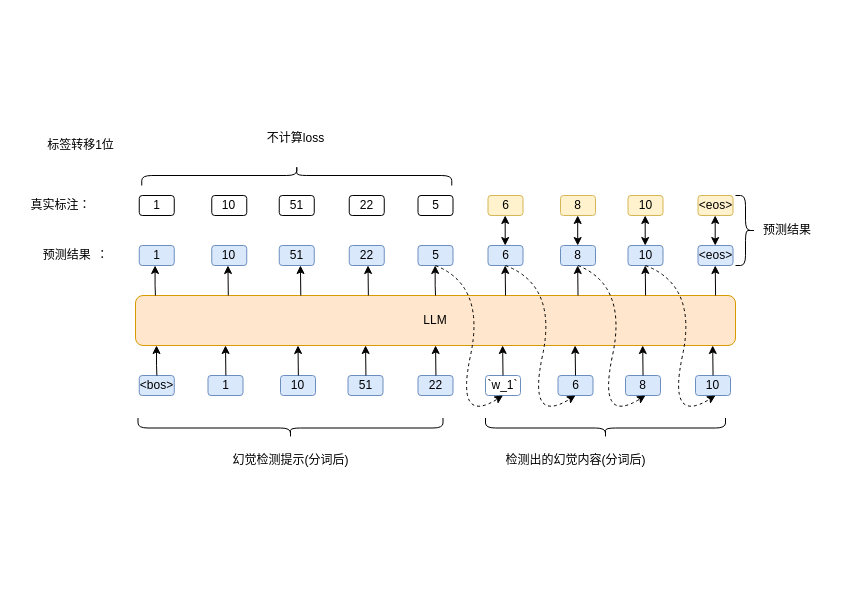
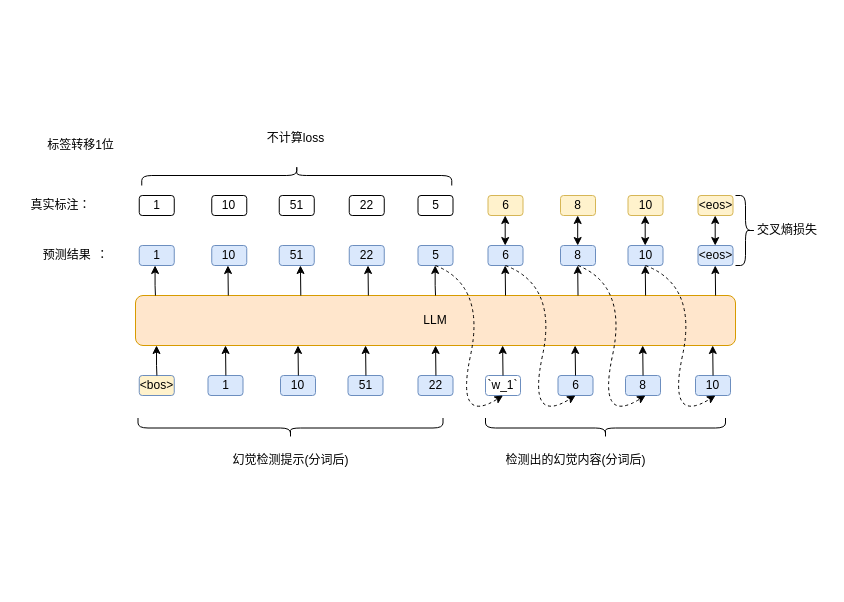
- <mxCell id="37" value="预测结果" style="text;html=1;align=center;verticalAlign=middle;whiteSpace=wrap;rounded=0;" vertex="1" parent="1"><mxGeometry x="752" y="215" width="70" height="30" as="geometry" /></mxCell>
+ <mxCell id="37" value="交叉熵损失" style="text;html=1;align=center;verticalAlign=middle;whiteSpace=wrap;rounded=0;" vertex="1" parent="1"><mxGeometry x="752" y="215" width="70" height="30" as="geometry" /></mxCell>
- <mxCell id="4" value="&amp;lt;bos&amp;gt;" style="rounded=1;whiteSpace=wrap;html=1;fillColor=#dae8fc;strokeColor=#6c8ebf;" vertex="1" parent="1"><mxGeometry x="138.75" y="375" width="35" height="20" as="geometry" /></mxCell>
+ <mxCell id="4" value="&amp;lt;bos&amp;gt;" style="rounded=1;whiteSpace=wrap;html=1;fillColor=#fff2cc;strokeColor=#6c8ebf;" vertex="1" parent="1"><mxGeometry x="138.75" y="375" width="35" height="20" as="geometry" /></mxCell>
